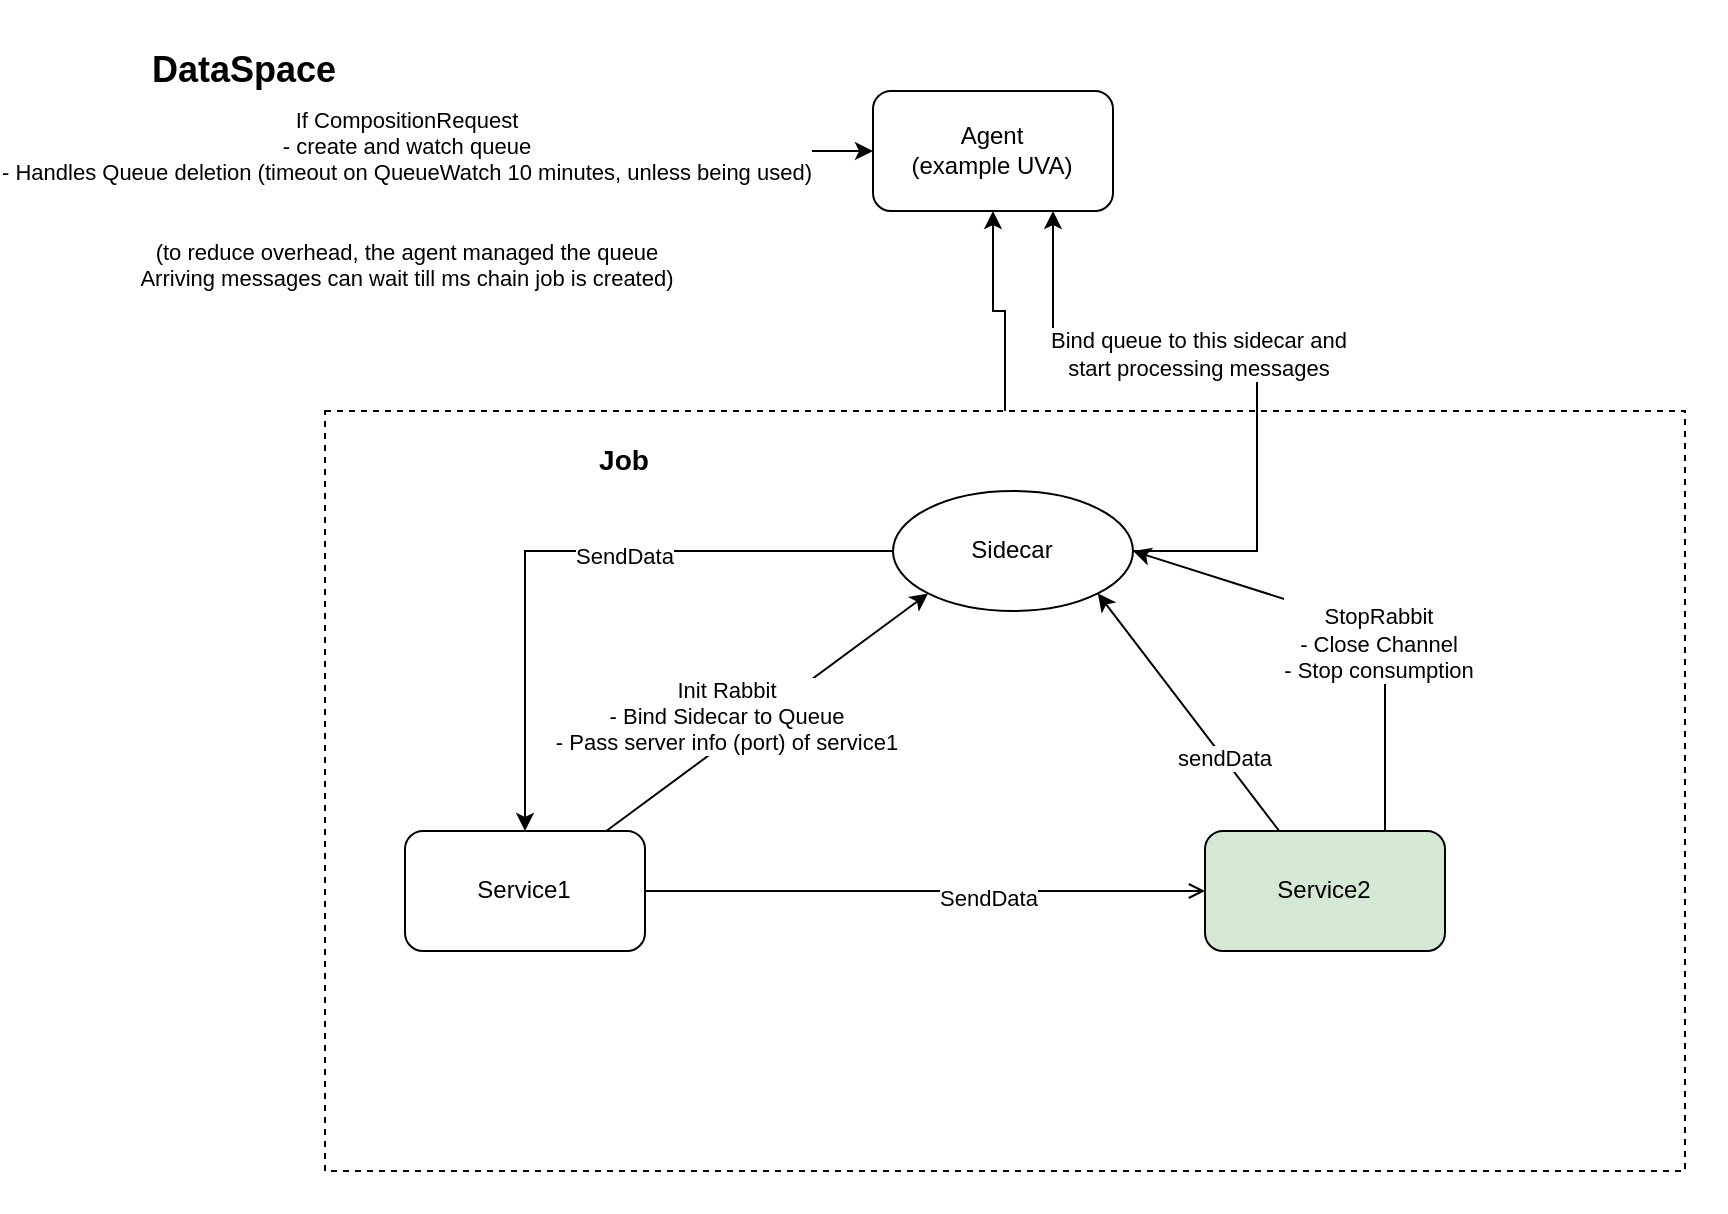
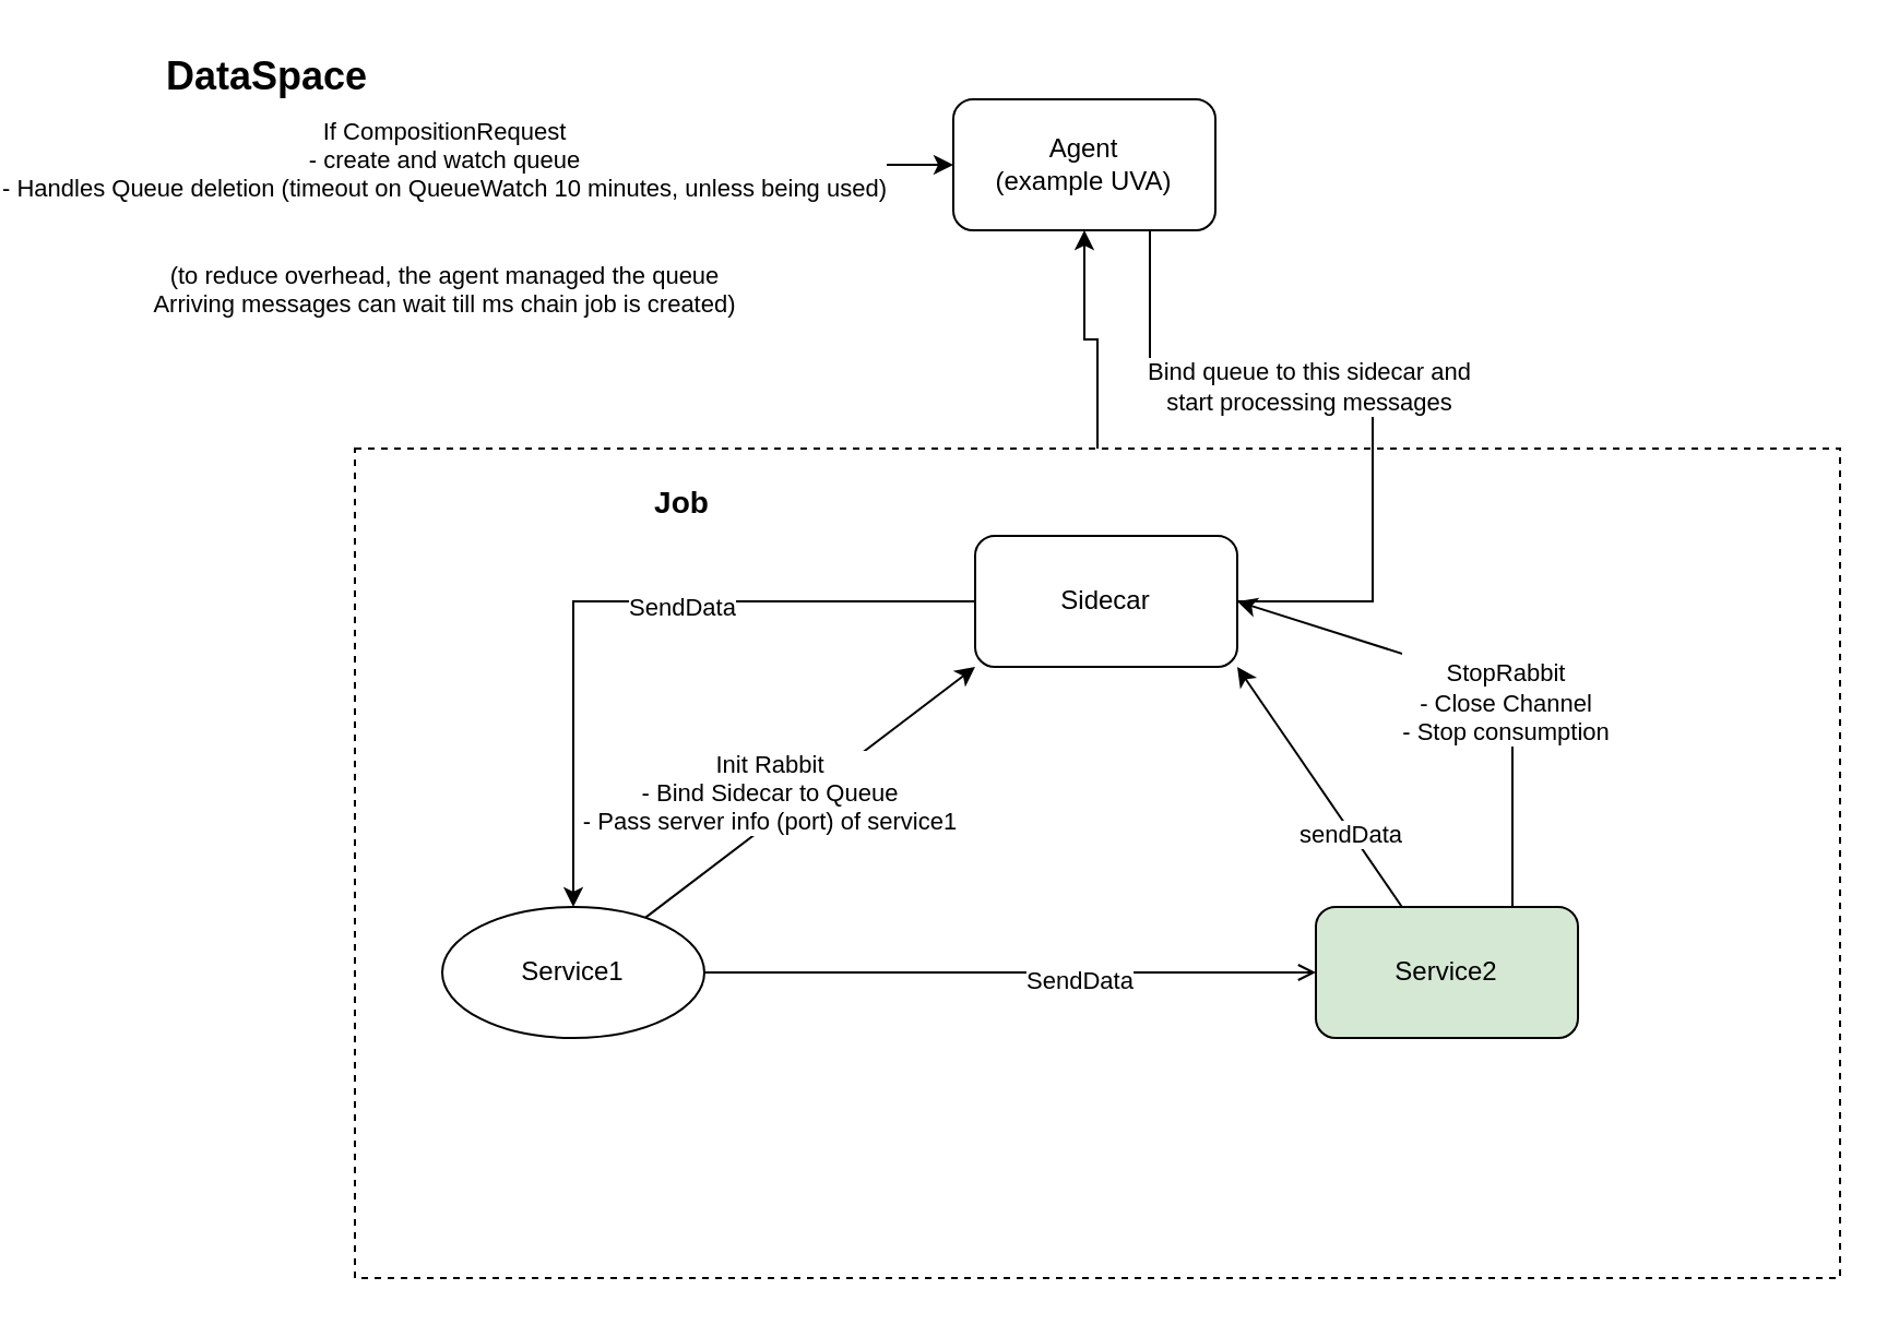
- <mxCell id="15" style="edgeStyle=orthogonalEdgeStyle;rounded=0;orthogonalLoop=1;jettySize=auto;html=1;entryX=0.75;entryY=1;entryDx=0;entryDy=0;" edge="1" parent="1" source="17" target="9"><mxGeometry relative="1" as="geometry"><Array as="points"><mxPoint x="556" y="275" /><mxPoint x="556" y="175" /><mxPoint x="454" y="175" /></Array></mxGeometry></mxCell>
+ <mxCell id="15" style="edgeStyle=orthogonalEdgeStyle;rounded=0;orthogonalLoop=1;jettySize=auto;html=1;entryX=0.75;entryY=1;entryDx=0;entryDy=0;endArrow=none;" edge="1" parent="1" source="17" target="9"><mxGeometry relative="1" as="geometry"><Array as="points"><mxPoint x="556" y="275" /><mxPoint x="556" y="175" /><mxPoint x="454" y="175" /></Array></mxGeometry></mxCell>
- <mxCell id="17" value="Sidecar" style="ellipse;whiteSpace=wrap;html=1;" parent="1" vertex="1"><mxGeometry x="374" y="245" width="120" height="60" as="geometry" /></mxCell>
+ <mxCell id="17" value="Sidecar" style="rounded=1;whiteSpace=wrap;html=1;" parent="1" vertex="1"><mxGeometry x="374" y="245" width="120" height="60" as="geometry" /></mxCell>
- <mxCell id="8" value="Service1" style="rounded=1;whiteSpace=wrap;html=1;" parent="1" vertex="1"><mxGeometry x="130" y="415" width="120" height="60" as="geometry" /></mxCell>
+ <mxCell id="8" value="Service1" style="ellipse;whiteSpace=wrap;html=1;" parent="1" vertex="1"><mxGeometry x="130" y="415" width="120" height="60" as="geometry" /></mxCell>
